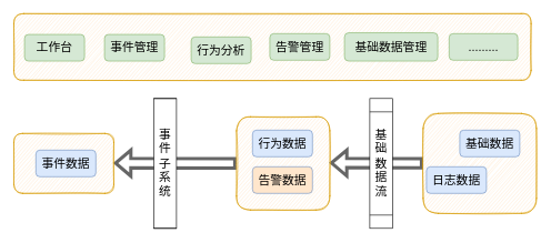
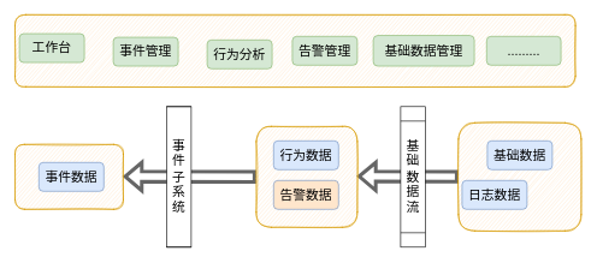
- <mxCell id="20" value="&lt;span style=&quot;font-size: 18px;&quot;&gt;工作台&lt;/span&gt;" style="rounded=1;whiteSpace=wrap;html=1;fillColor=#d5e8d4;strokeColor=#82b366;" vertex="1" parent="1"><mxGeometry x="36" y="51.25" width="90" height="40" as="geometry" /></mxCell>
+ <mxCell id="20" value="&lt;span style=&quot;font-size: 18px;&quot;&gt;工作台&lt;/span&gt;" style="rounded=1;whiteSpace=wrap;html=1;fillColor=#d5e8d4;strokeColor=#82b366;" vertex="1" parent="1"><mxGeometry x="26" y="46.25" width="90" height="40" as="geometry" /></mxCell>
- <mxCell id="15" value="&lt;span style=&quot;font-size: 18px;&quot;&gt;基础数据&lt;/span&gt;" style="rounded=1;whiteSpace=wrap;html=1;fillColor=#dae8fc;strokeColor=#6c8ebf;" vertex="1" parent="1"><mxGeometry x="689" y="195" width="90" height="40" as="geometry" /></mxCell>
+ <mxCell id="15" value="&lt;span style=&quot;font-size: 18px;&quot;&gt;基础数据&lt;/span&gt;" style="rounded=1;whiteSpace=wrap;html=1;fillColor=#dae8fc;strokeColor=#6c8ebf;" vertex="1" parent="1"><mxGeometry x="674" y="195" width="90" height="40" as="geometry" /></mxCell>
